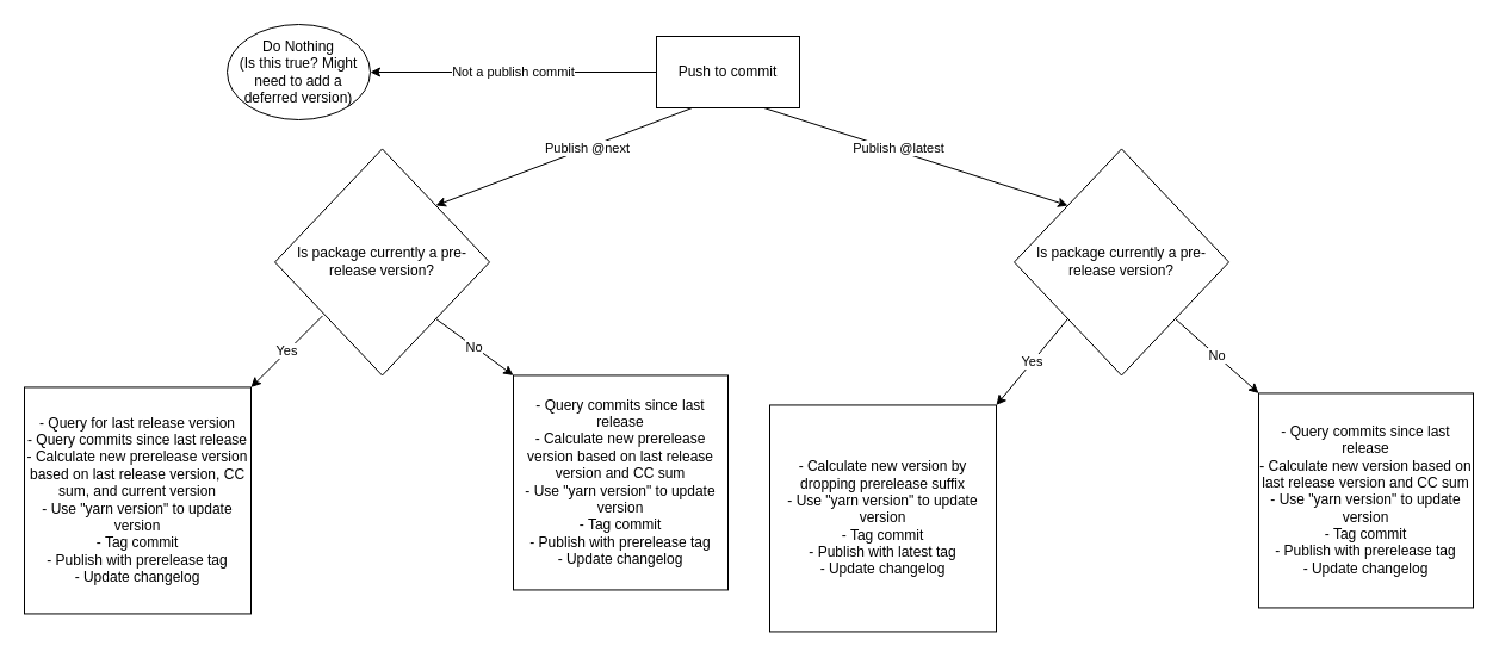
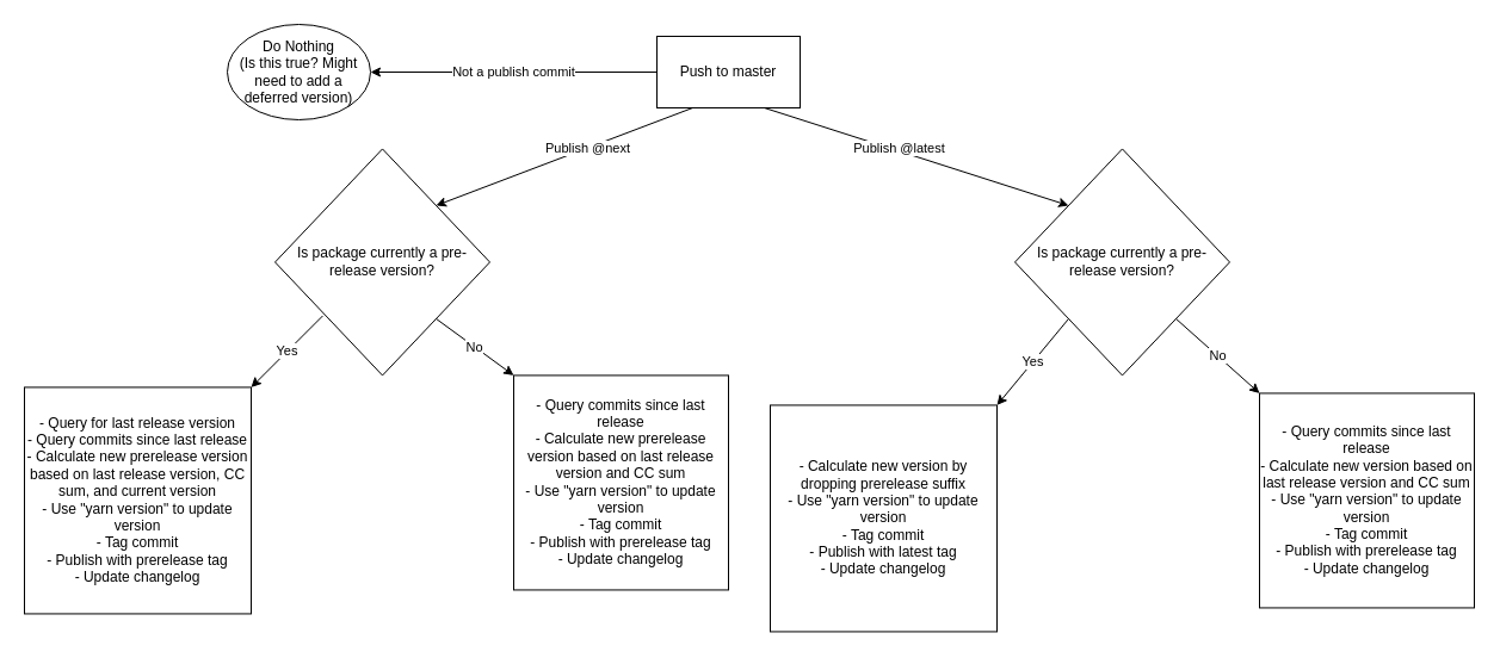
- <mxCell id="2" value="Push to commit" style="rounded=0;whiteSpace=wrap;html=1;" vertex="1" parent="1"><mxGeometry x="550" y="30" width="120" height="60" as="geometry" /></mxCell>
+ <mxCell id="2" value="Push to master" style="rounded=0;whiteSpace=wrap;html=1;" vertex="1" parent="1"><mxGeometry x="550" y="30" width="120" height="60" as="geometry" /></mxCell>
